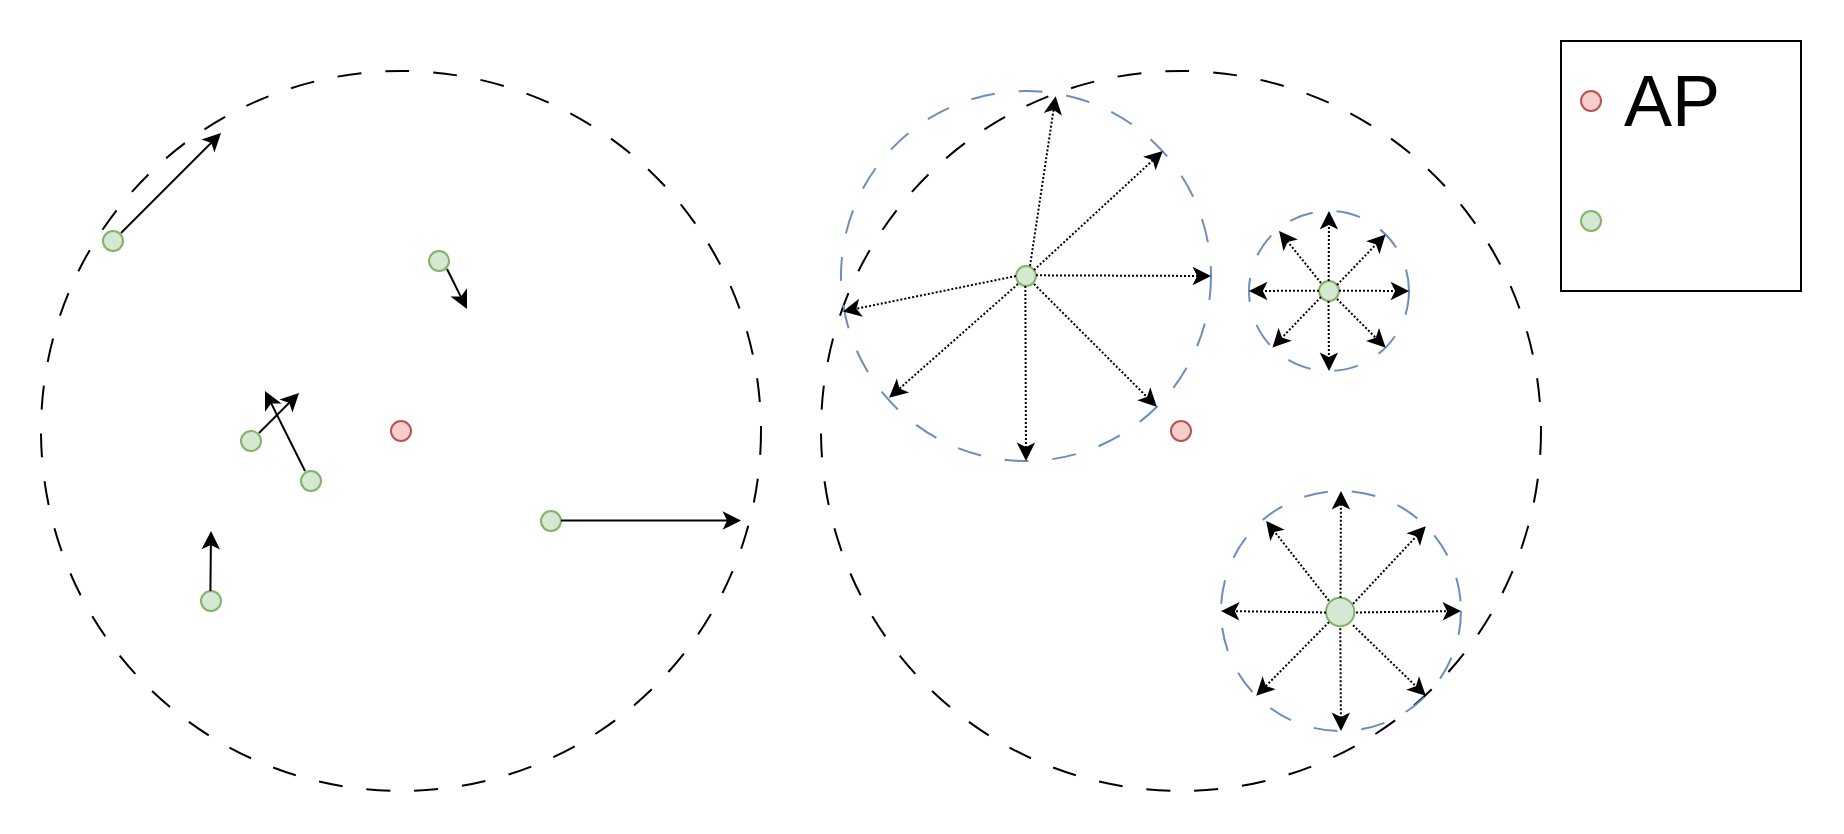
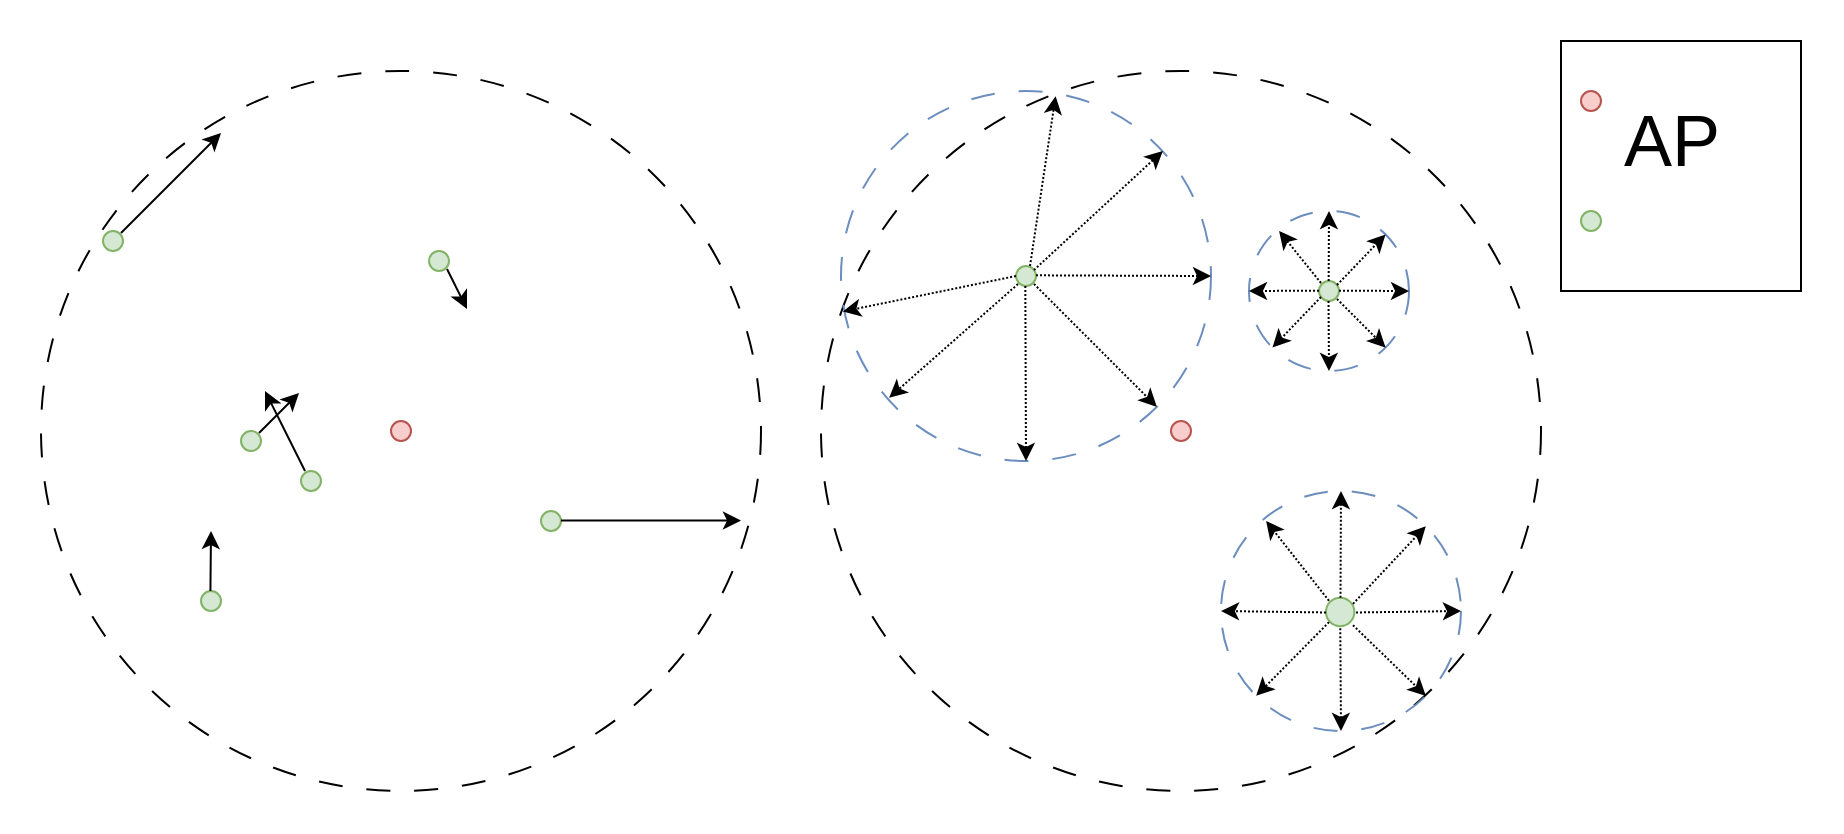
- <mxCell id="51" value="&lt;font style=&quot;font-size: 36px;&quot;&gt;AP&lt;/font&gt;" style="text;html=1;strokeColor=none;fillColor=none;align=left;verticalAlign=middle;whiteSpace=wrap;rounded=0;" vertex="1" parent="1"><mxGeometry x="810" y="35" width="60" height="30" as="geometry" /></mxCell>
+ <mxCell id="51" value="&lt;font style=&quot;font-size: 36px;&quot;&gt;AP&lt;/font&gt;" style="text;html=1;strokeColor=none;fillColor=none;align=left;verticalAlign=middle;whiteSpace=wrap;rounded=0;" vertex="1" parent="1"><mxGeometry x="810" y="55" width="60" height="30" as="geometry" /></mxCell>
